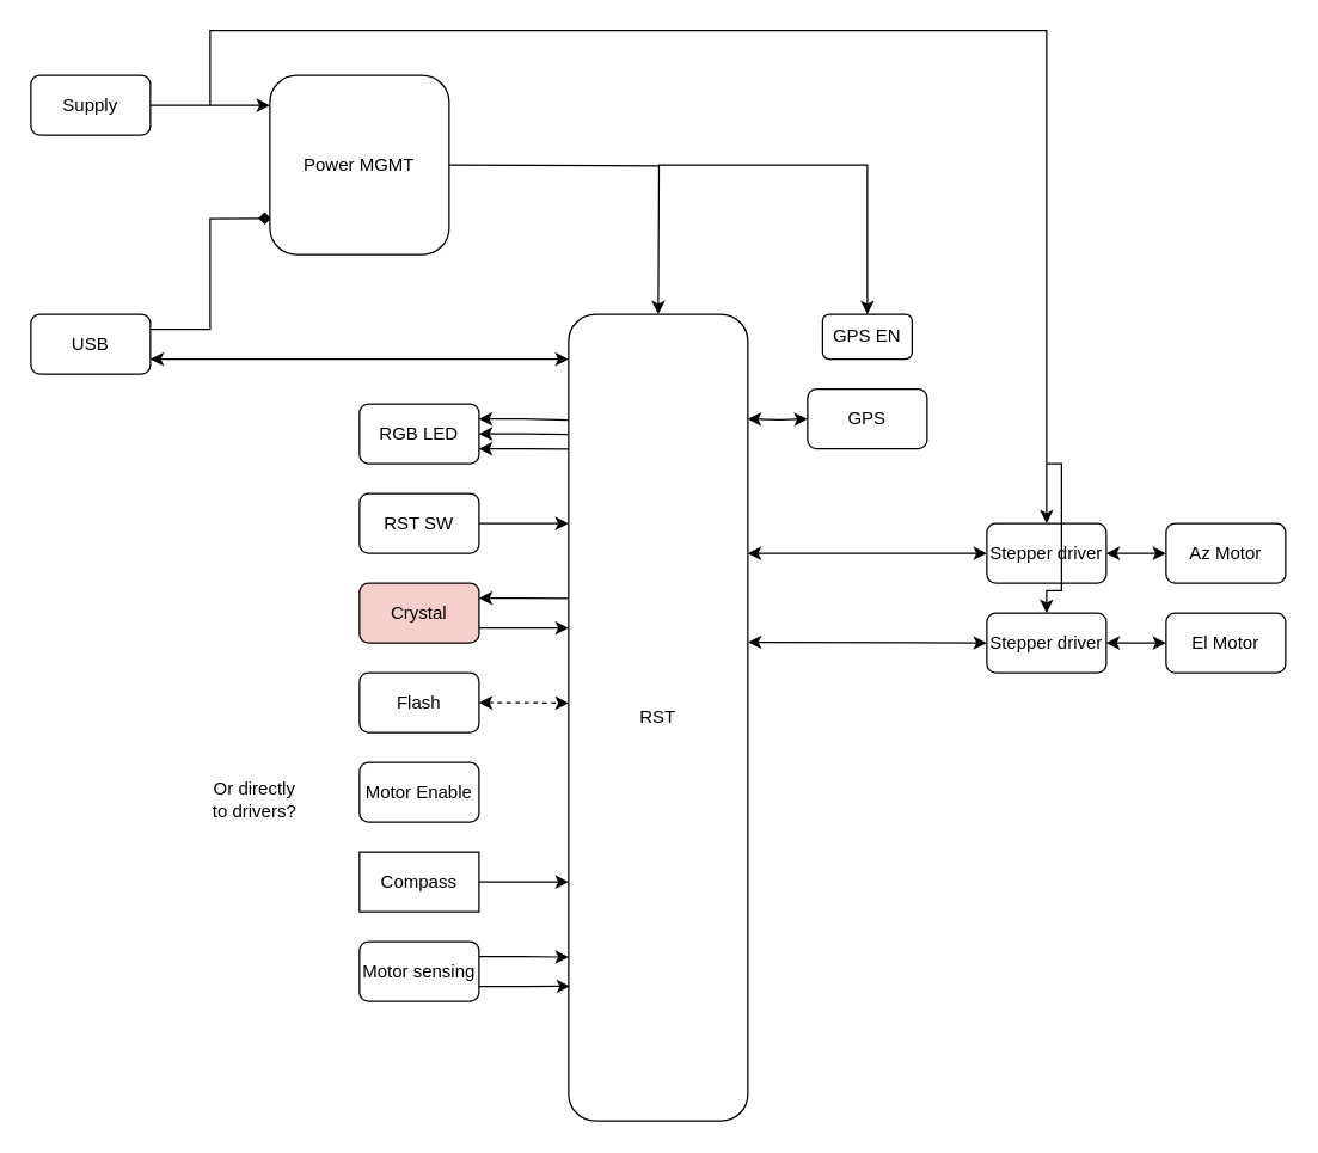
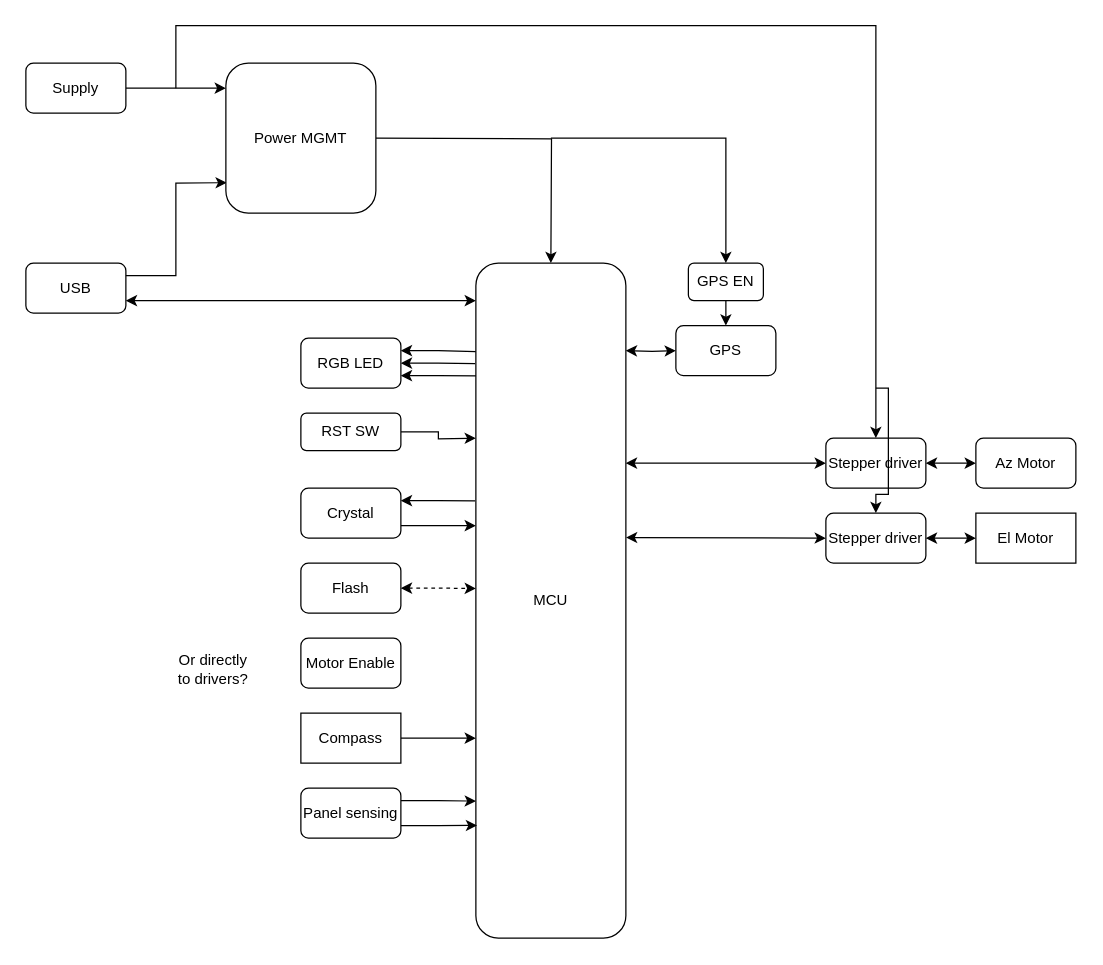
- <mxCell id="7" value="" style="endArrow=diamond;html=1;rounded=0;entryX=0.006;entryY=0.797;entryDx=0;entryDy=0;exitX=1;exitY=0.25;exitDx=0;exitDy=0;entryPerimeter=0;" parent="1" source="6" target="36" edge="1"><mxGeometry width="50" height="50" relative="1" as="geometry"><mxPoint x="180" y="230" as="sourcePoint" /><mxPoint x="180" y="110" as="targetPoint" /><Array as="points"><mxPoint x="140" y="220" /><mxPoint x="140" y="146" /></Array></mxGeometry></mxCell>
+ <mxCell id="7" value="" style="endArrow=classic;html=1;rounded=0;entryX=0.006;entryY=0.797;entryDx=0;entryDy=0;exitX=1;exitY=0.25;exitDx=0;exitDy=0;entryPerimeter=0;" parent="1" source="6" target="36" edge="1"><mxGeometry width="50" height="50" relative="1" as="geometry"><mxPoint x="180" y="230" as="sourcePoint" /><mxPoint x="180" y="110" as="targetPoint" /><Array as="points"><mxPoint x="140" y="220" /><mxPoint x="140" y="146" /></Array></mxGeometry></mxCell>
+ <mxCell id="23" style="edgeStyle=orthogonalEdgeStyle;rounded=0;orthogonalLoop=1;jettySize=auto;html=1;exitX=0.5;exitY=1;exitDx=0;exitDy=0;entryX=0.5;entryY=0;entryDx=0;entryDy=0;startArrow=none;startFill=0;endArrow=classic;endFill=1;" parent="1" source="25" target="4" edge="1"><mxGeometry relative="1" as="geometry" /></mxCell>
- <mxCell id="19" value="RST SW" style="rounded=1;whiteSpace=wrap;html=1;" parent="1" vertex="1"><mxGeometry x="240" y="330" width="80" height="40" as="geometry" /></mxCell>
+ <mxCell id="19" value="RST SW" style="rounded=1;whiteSpace=wrap;html=1;" parent="1" vertex="1"><mxGeometry x="240" y="330" width="80" height="30" as="geometry" /></mxCell>
- <mxCell id="22" value="Crystal" style="rounded=1;whiteSpace=wrap;html=1;fillColor=#f8cecc;" parent="1" vertex="1"><mxGeometry x="240" y="390" width="80" height="40" as="geometry" /></mxCell>
+ <mxCell id="22" value="Crystal" style="rounded=1;whiteSpace=wrap;html=1;" parent="1" vertex="1"><mxGeometry x="240" y="390" width="80" height="40" as="geometry" /></mxCell>
- <mxCell id="27" value="El Motor" style="rounded=1;whiteSpace=wrap;html=1;" parent="1" vertex="1"><mxGeometry x="780" y="410" width="80" height="40" as="geometry" /></mxCell>
+ <mxCell id="27" value="El Motor" style="whiteSpace=wrap;html=1;rounded=0;" parent="1" vertex="1"><mxGeometry x="780" y="410" width="80" height="40" as="geometry" /></mxCell>
- <mxCell id="32" value="RST" style="rounded=1;whiteSpace=wrap;html=1;" parent="1" vertex="1"><mxGeometry x="380" y="210" width="120" height="540" as="geometry" /></mxCell>
+ <mxCell id="32" value="MCU" style="rounded=1;whiteSpace=wrap;html=1;" parent="1" vertex="1"><mxGeometry x="380" y="210" width="120" height="540" as="geometry" /></mxCell>
- <mxCell id="42" value="Motor sensing" style="rounded=1;whiteSpace=wrap;html=1;" vertex="1" parent="1"><mxGeometry x="240" y="630" width="80" height="40" as="geometry" /></mxCell>
+ <mxCell id="42" value="Panel sensing" style="rounded=1;whiteSpace=wrap;html=1;" vertex="1" parent="1"><mxGeometry x="240" y="630" width="80" height="40" as="geometry" /></mxCell>
